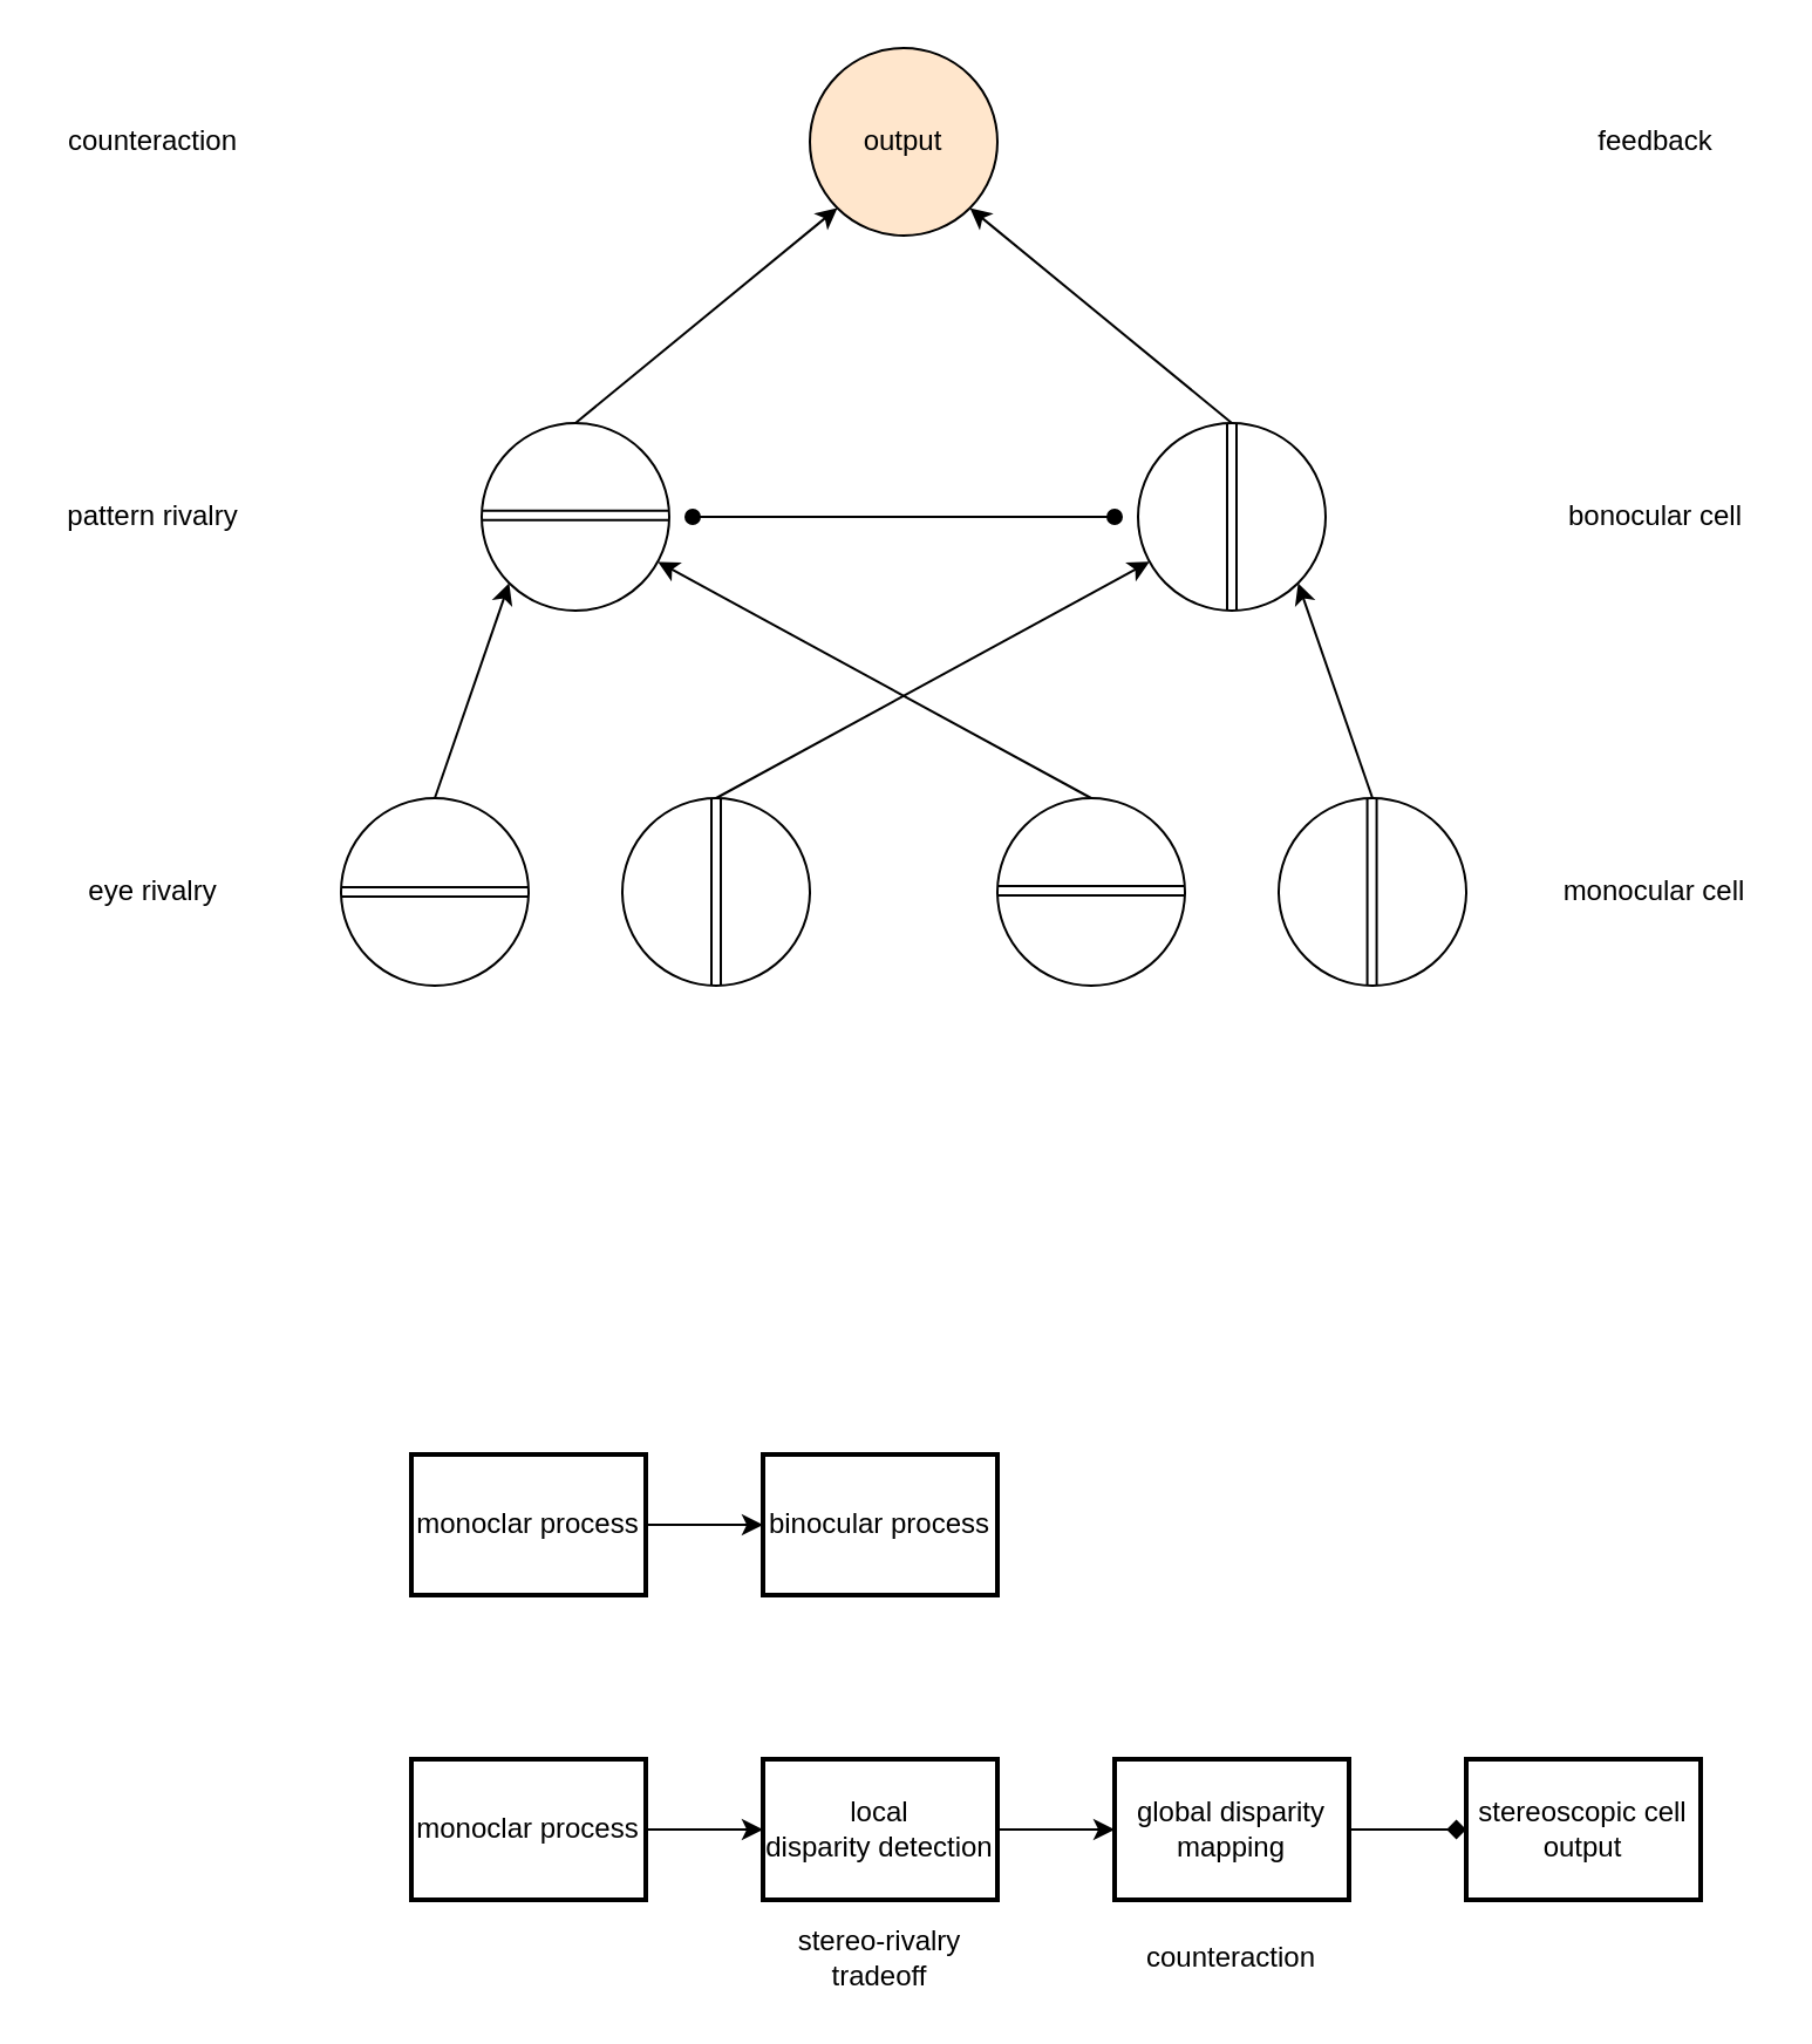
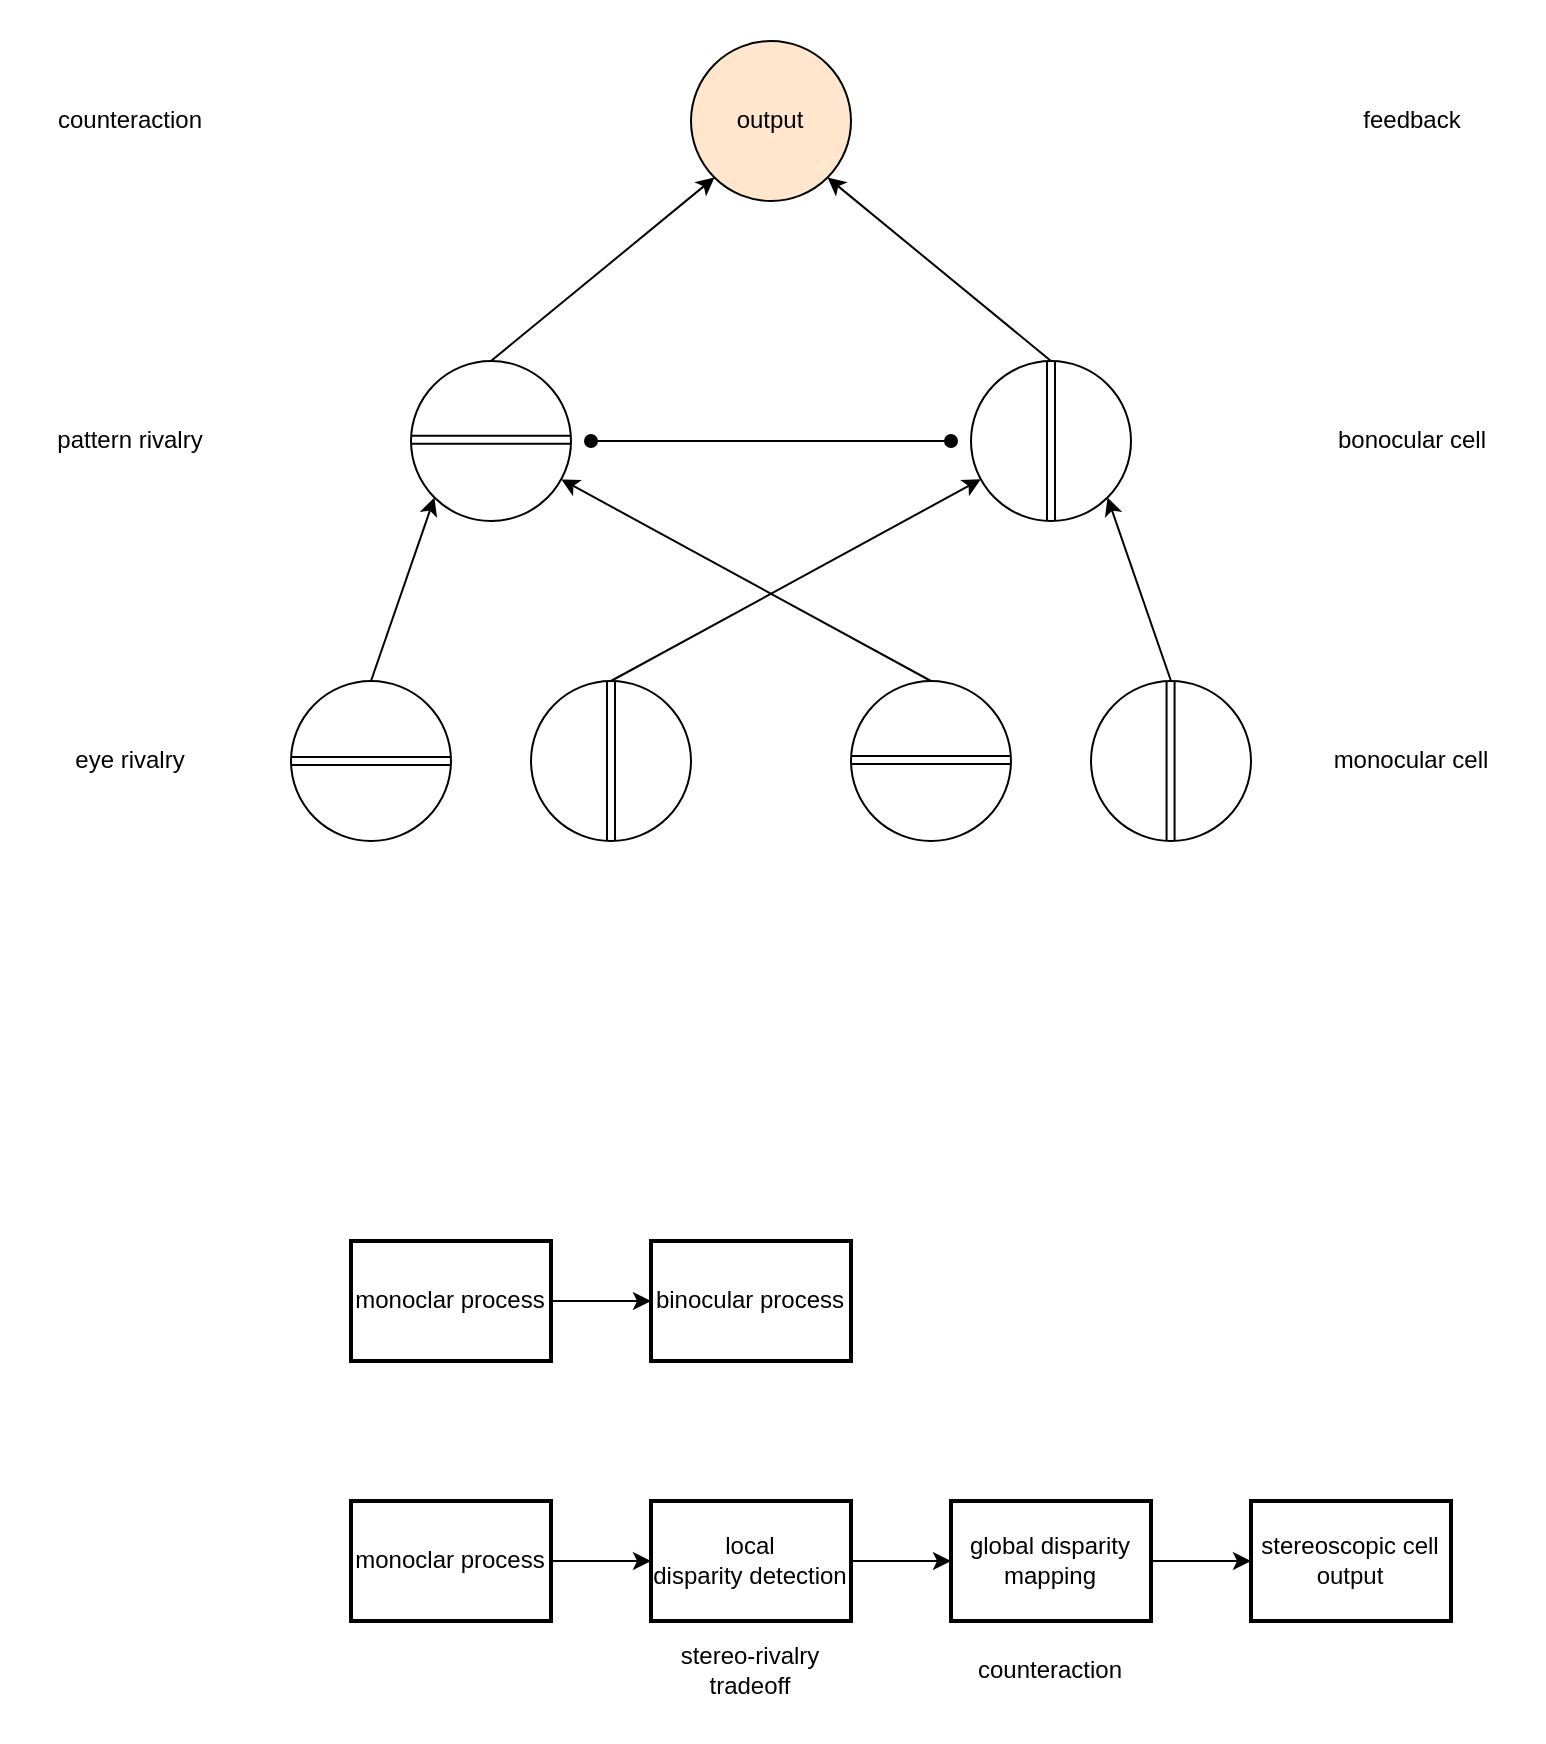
- <mxCell id="32" style="edgeStyle=orthogonalEdgeStyle;rounded=0;orthogonalLoop=1;jettySize=auto;html=1;exitX=1;exitY=0.5;exitDx=0;exitDy=0;entryX=0;entryY=0.5;entryDx=0;entryDy=0;endArrow=diamond;" parent="1" source="33" target="34" edge="1"><mxGeometry relative="1" as="geometry" /></mxCell>
+ <mxCell id="32" style="edgeStyle=orthogonalEdgeStyle;rounded=0;orthogonalLoop=1;jettySize=auto;html=1;exitX=1;exitY=0.5;exitDx=0;exitDy=0;entryX=0;entryY=0.5;entryDx=0;entryDy=0;" parent="1" source="33" target="34" edge="1"><mxGeometry relative="1" as="geometry" /></mxCell>
